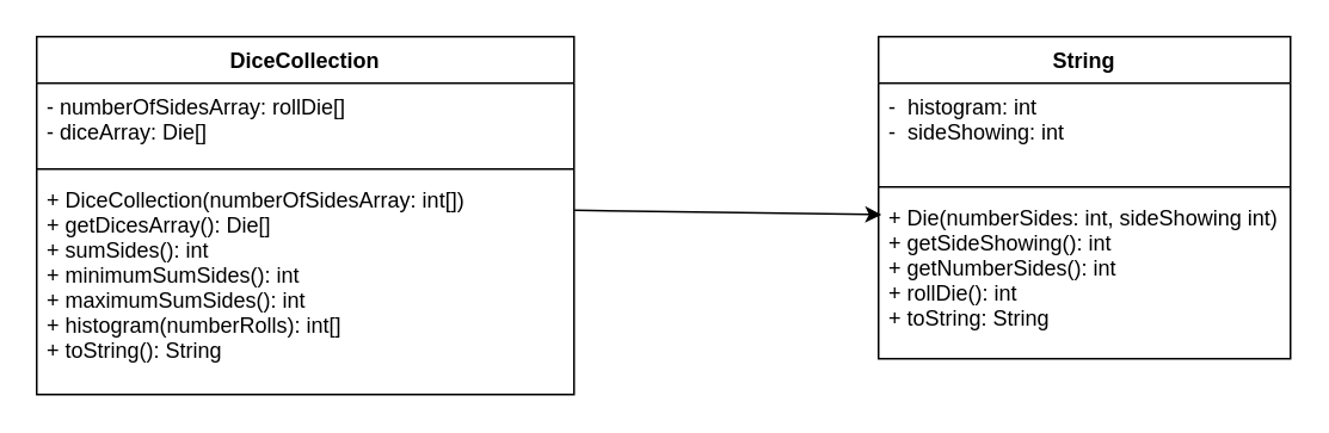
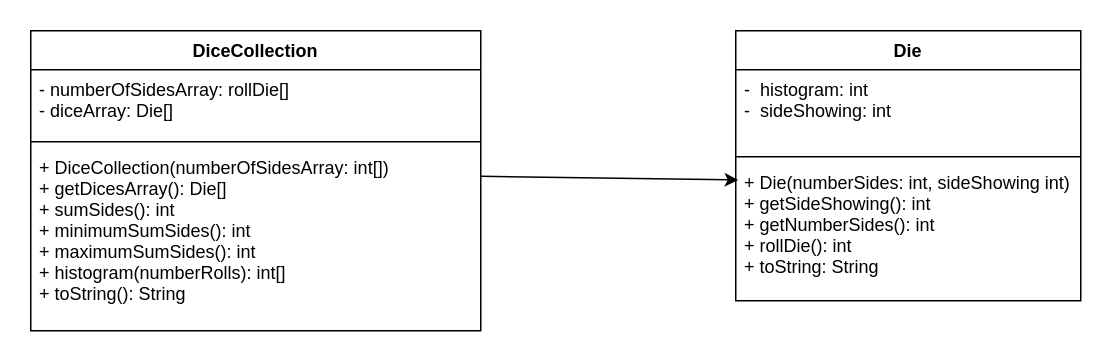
- <mxCell id="2" value="String" style="swimlane;fontStyle=1;align=center;verticalAlign=top;childLayout=stackLayout;horizontal=1;startSize=26;horizontalStack=0;resizeParent=1;resizeParentMax=0;resizeLast=0;collapsible=1;marginBottom=0;" vertex="1" parent="1"><mxGeometry x="490" y="20" width="230" height="180" as="geometry" /></mxCell>
+ <mxCell id="2" value="Die" style="swimlane;fontStyle=1;align=center;verticalAlign=top;childLayout=stackLayout;horizontal=1;startSize=26;horizontalStack=0;resizeParent=1;resizeParentMax=0;resizeLast=0;collapsible=1;marginBottom=0;" vertex="1" parent="1"><mxGeometry x="490" y="20" width="230" height="180" as="geometry" /></mxCell>
